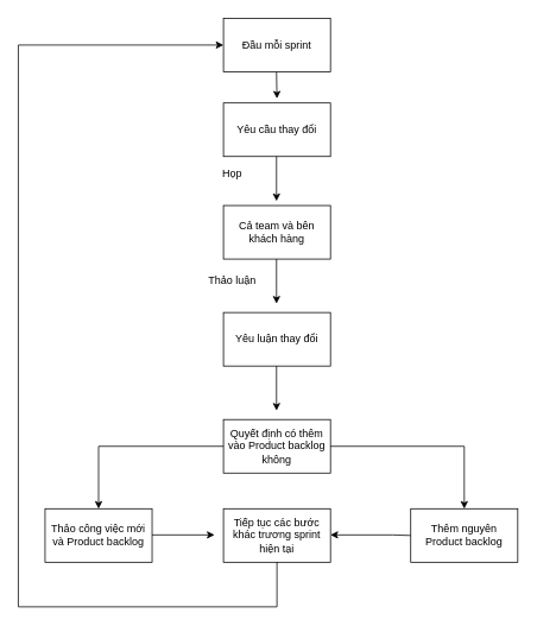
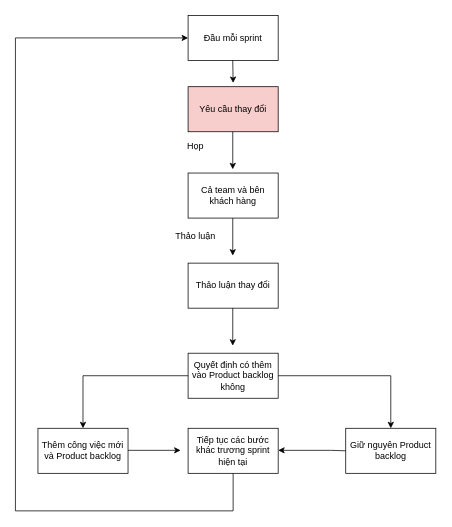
- <mxCell id="2" value="Yêu cầu thay đổi" style="rounded=0;whiteSpace=wrap;html=1;" vertex="1" parent="1"><mxGeometry x="250" y="115" width="120" height="60" as="geometry" /></mxCell>
+ <mxCell id="2" value="Yêu cầu thay đổi" style="rounded=0;whiteSpace=wrap;html=1;fillColor=#f8cecc;" vertex="1" parent="1"><mxGeometry x="250" y="115" width="120" height="60" as="geometry" /></mxCell>
- <mxCell id="6" value="Yêu luận thay đổi" style="rounded=0;whiteSpace=wrap;html=1;" vertex="1" parent="1"><mxGeometry x="250" y="350" width="120" height="60" as="geometry" /></mxCell>
+ <mxCell id="6" value="Thảo luận thay đổi" style="rounded=0;whiteSpace=wrap;html=1;" vertex="1" parent="1"><mxGeometry x="250" y="350" width="120" height="60" as="geometry" /></mxCell>
- <mxCell id="14" value="Thảo công việc mới và Product backlog" style="rounded=0;whiteSpace=wrap;html=1;" vertex="1" parent="1"><mxGeometry x="50" y="570" width="120" height="60" as="geometry" /></mxCell>
+ <mxCell id="14" value="Thêm công việc mới và Product backlog" style="rounded=0;whiteSpace=wrap;html=1;" vertex="1" parent="1"><mxGeometry x="50" y="570" width="120" height="60" as="geometry" /></mxCell>
- <mxCell id="15" value="Thêm nguyên Product backlog" style="rounded=0;whiteSpace=wrap;html=1;" vertex="1" parent="1"><mxGeometry x="460" y="570" width="120" height="60" as="geometry" /></mxCell>
+ <mxCell id="15" value="Giữ nguyên Product backlog" style="rounded=0;whiteSpace=wrap;html=1;" vertex="1" parent="1"><mxGeometry x="460" y="570" width="120" height="60" as="geometry" /></mxCell>
